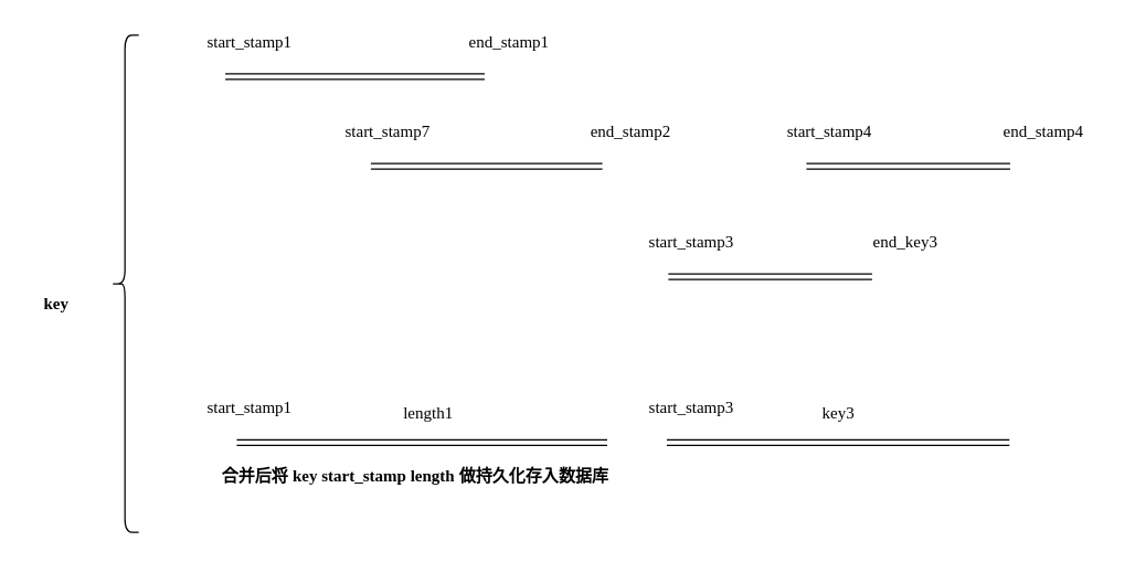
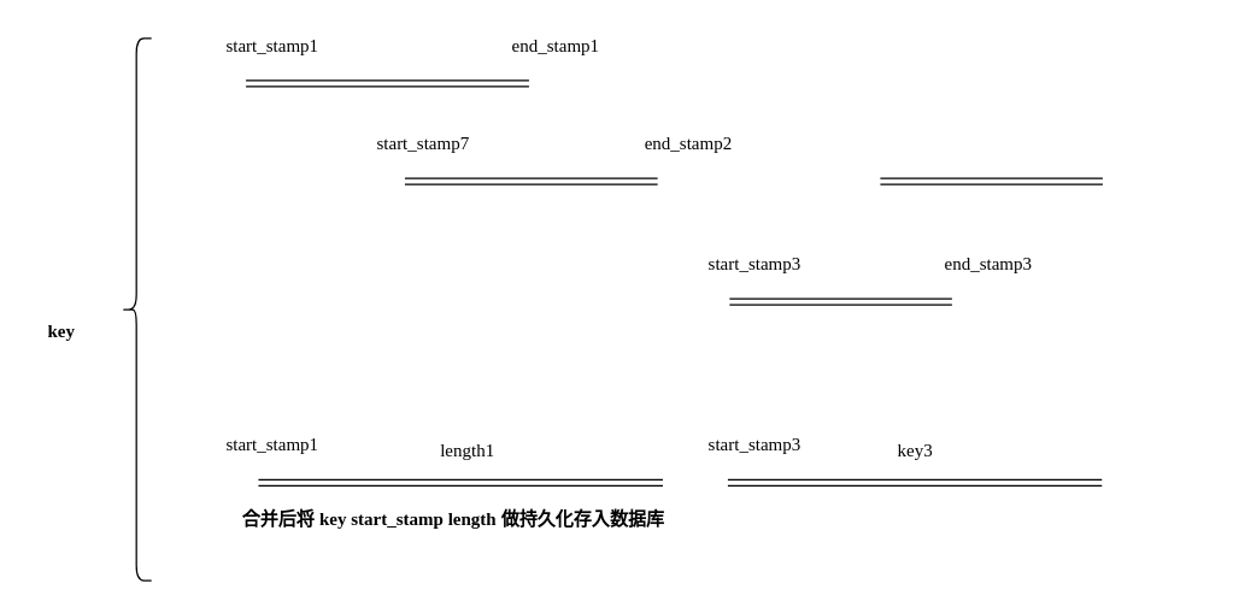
- <mxCell id="12" value="&lt;font face=&quot;Lucida Console&quot;&gt;start_stamp4&lt;/font&gt;" style="text;html=1;align=center;verticalAlign=middle;resizable=0;points=[];autosize=1;strokeColor=none;fillColor=none;" vertex="1" parent="10"><mxGeometry width="100" height="20" as="geometry" /></mxCell>
- <mxCell id="13" value="&lt;font face=&quot;Lucida Console&quot;&gt;end_stamp4&lt;/font&gt;" style="text;html=1;align=center;verticalAlign=middle;resizable=0;points=[];autosize=1;strokeColor=none;fillColor=none;" vertex="1" parent="10"><mxGeometry x="159.634" width="90" height="20" as="geometry" /></mxCell>
- <mxCell id="17" value="&lt;font face=&quot;Lucida Console&quot;&gt;end_key3&lt;/font&gt;" style="text;html=1;align=center;verticalAlign=middle;resizable=0;points=[];autosize=1;strokeColor=none;fillColor=none;" vertex="1" parent="14"><mxGeometry x="159.634" width="90" height="20" as="geometry" /></mxCell>
+ <mxCell id="17" value="&lt;font face=&quot;Lucida Console&quot;&gt;end_stamp3&lt;/font&gt;" style="text;html=1;align=center;verticalAlign=middle;resizable=0;points=[];autosize=1;strokeColor=none;fillColor=none;" vertex="1" parent="14"><mxGeometry x="159.634" width="90" height="20" as="geometry" /></mxCell>
